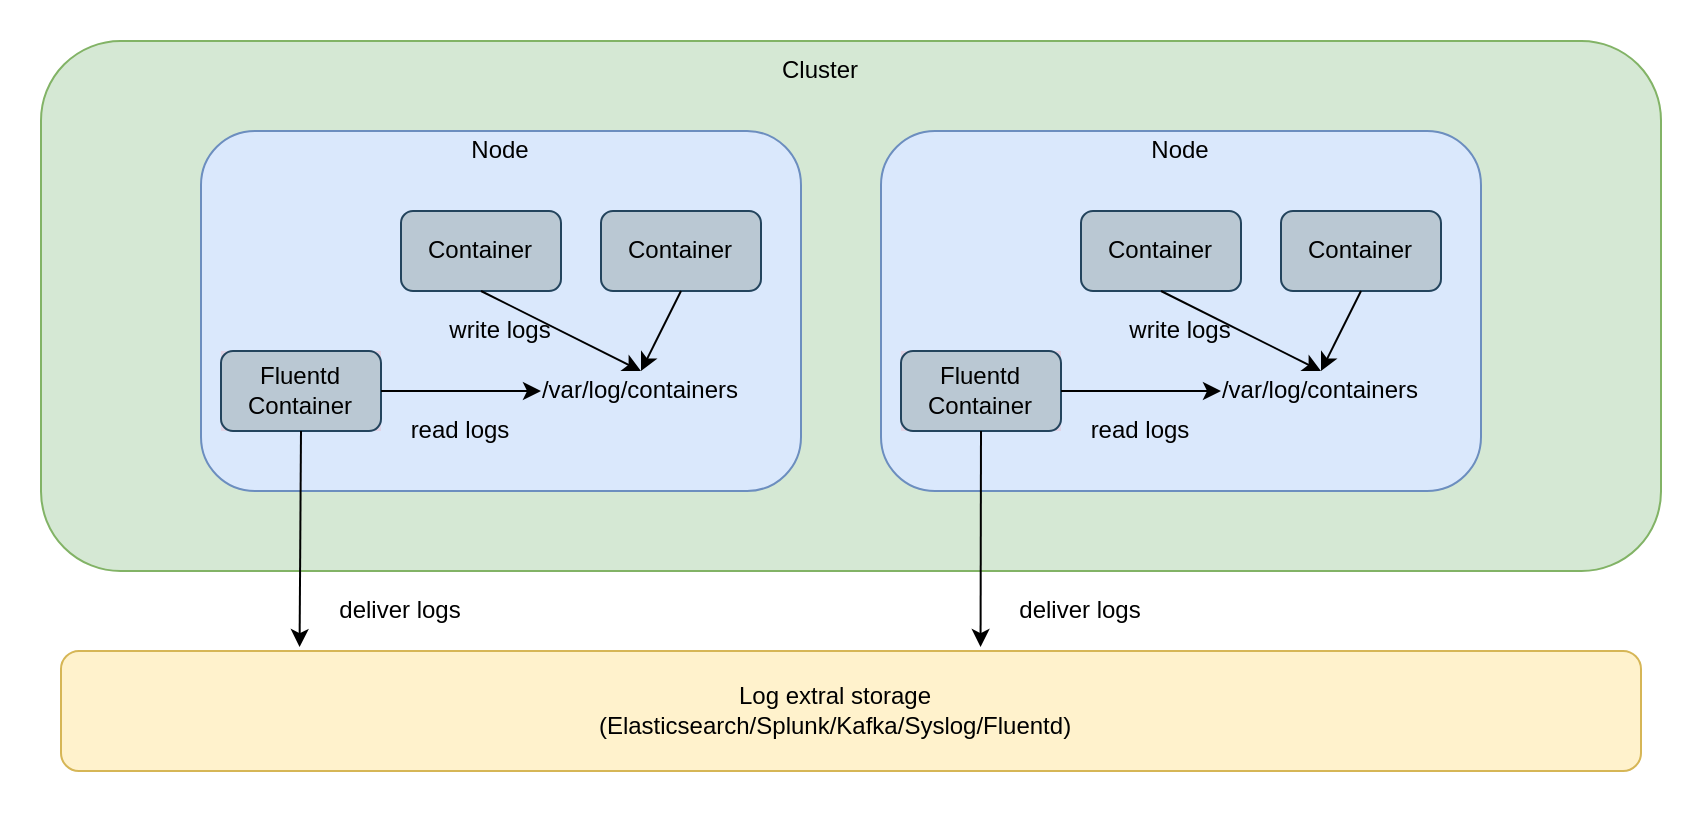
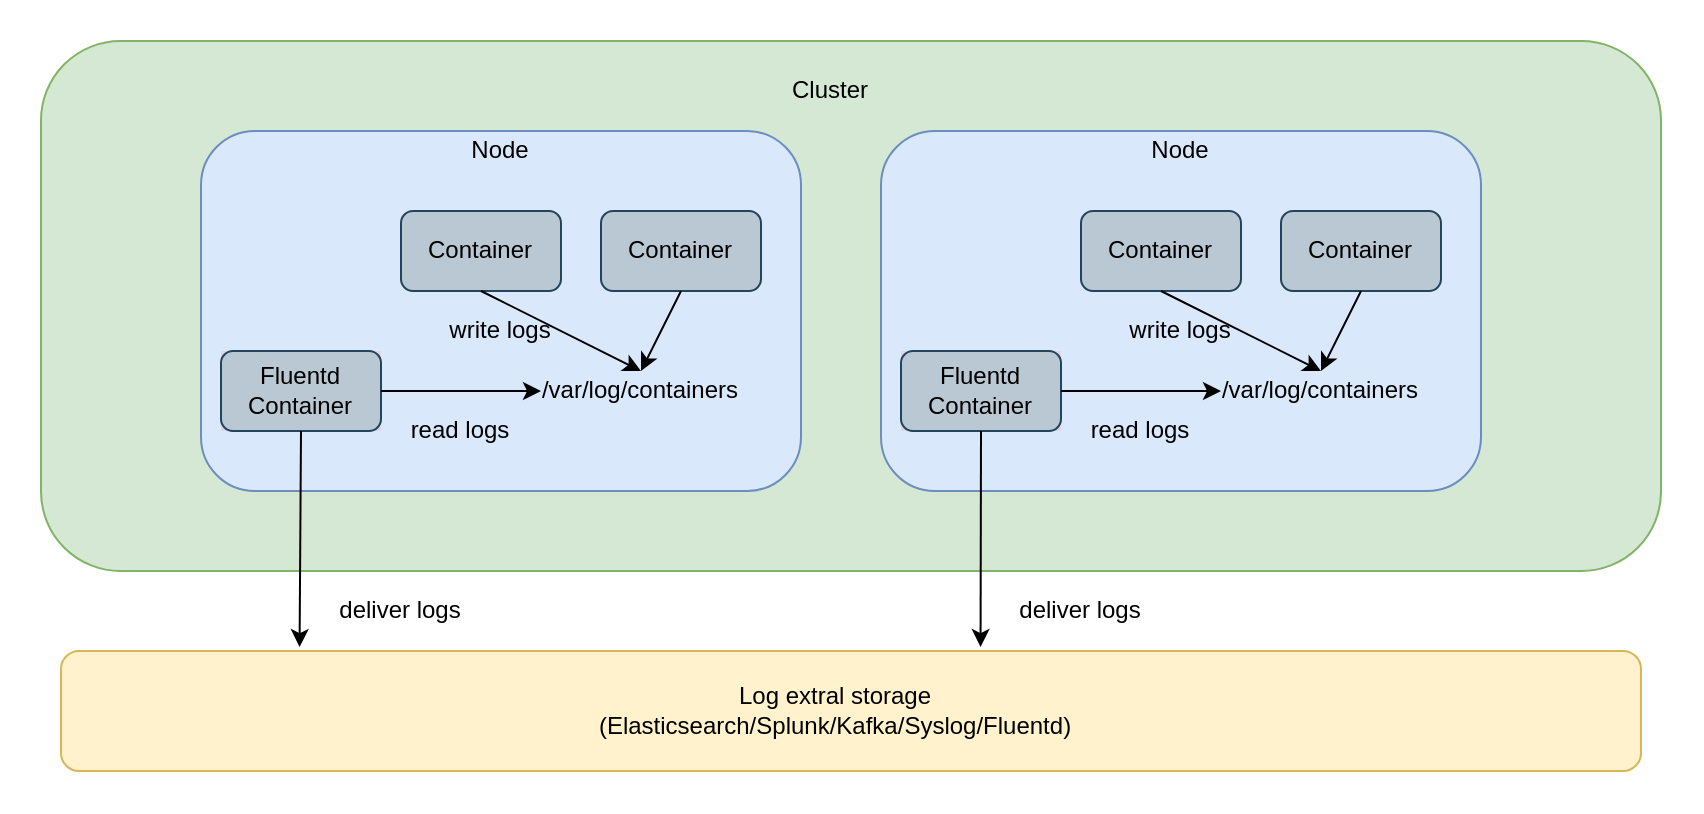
- <mxCell id="39" value="Cluster" style="text;html=1;strokeColor=none;fillColor=none;align=center;verticalAlign=middle;whiteSpace=wrap;rounded=0;" vertex="1" parent="1"><mxGeometry x="390" y="25" width="40" height="20" as="geometry" /></mxCell>
+ <mxCell id="39" value="Cluster" style="text;html=1;strokeColor=none;fillColor=none;align=center;verticalAlign=middle;whiteSpace=wrap;rounded=0;" vertex="1" parent="1"><mxGeometry x="395" y="35" width="40" height="20" as="geometry" /></mxCell>
